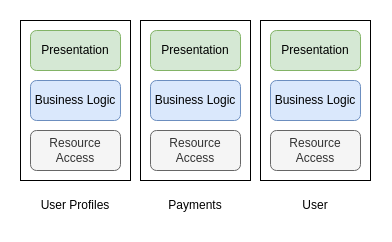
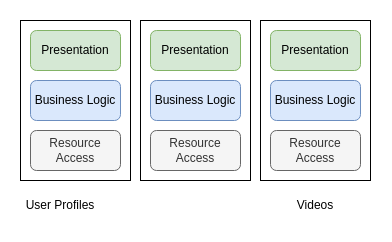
- <mxCell id="14" value="User Profiles" style="text;html=1;strokeColor=none;fillColor=none;align=center;verticalAlign=middle;whiteSpace=wrap;rounded=0;" vertex="1" parent="1"><mxGeometry x="20" y="190" width="110" height="30" as="geometry" /></mxCell>
+ <mxCell id="14" value="User Profiles" style="text;html=1;strokeColor=none;fillColor=none;align=center;verticalAlign=middle;whiteSpace=wrap;rounded=0;" vertex="1" parent="1"><mxGeometry x="5" y="190" width="110" height="30" as="geometry" /></mxCell>
- <mxCell id="15" value="Payments" style="text;html=1;strokeColor=none;fillColor=none;align=center;verticalAlign=middle;whiteSpace=wrap;rounded=0;" vertex="1" parent="1"><mxGeometry x="140" y="190" width="110" height="30" as="geometry" /></mxCell>
- <mxCell id="16" value="User" style="text;html=1;strokeColor=none;fillColor=none;align=center;verticalAlign=middle;whiteSpace=wrap;rounded=0;" vertex="1" parent="1"><mxGeometry x="260" y="190" width="110" height="30" as="geometry" /></mxCell>
+ <mxCell id="16" value="Videos" style="text;html=1;strokeColor=none;fillColor=none;align=center;verticalAlign=middle;whiteSpace=wrap;rounded=0;" vertex="1" parent="1"><mxGeometry x="260" y="190" width="110" height="30" as="geometry" /></mxCell>
